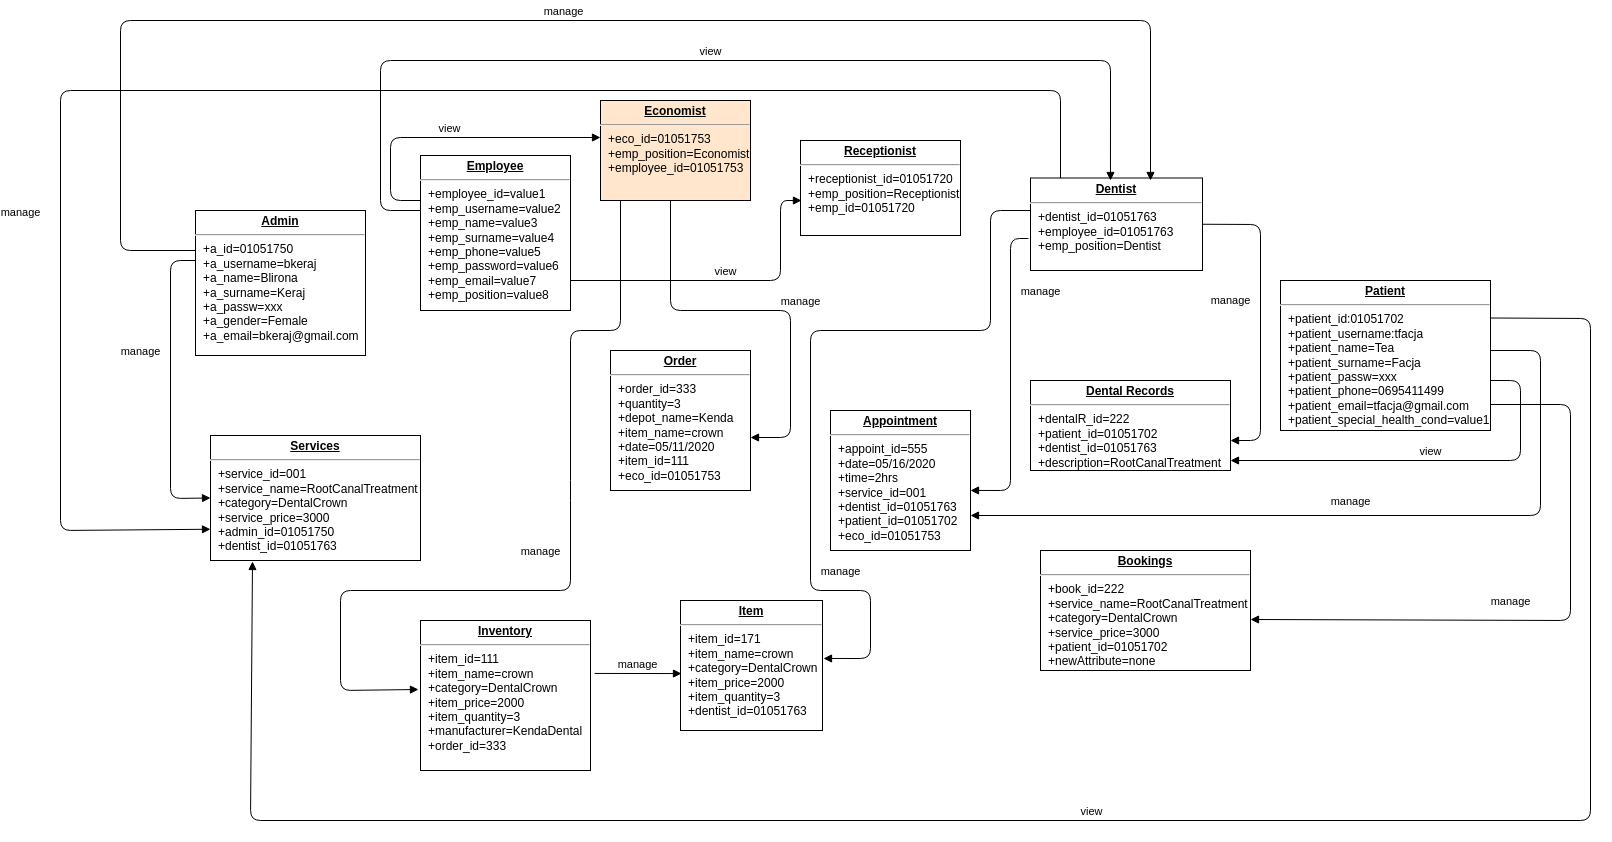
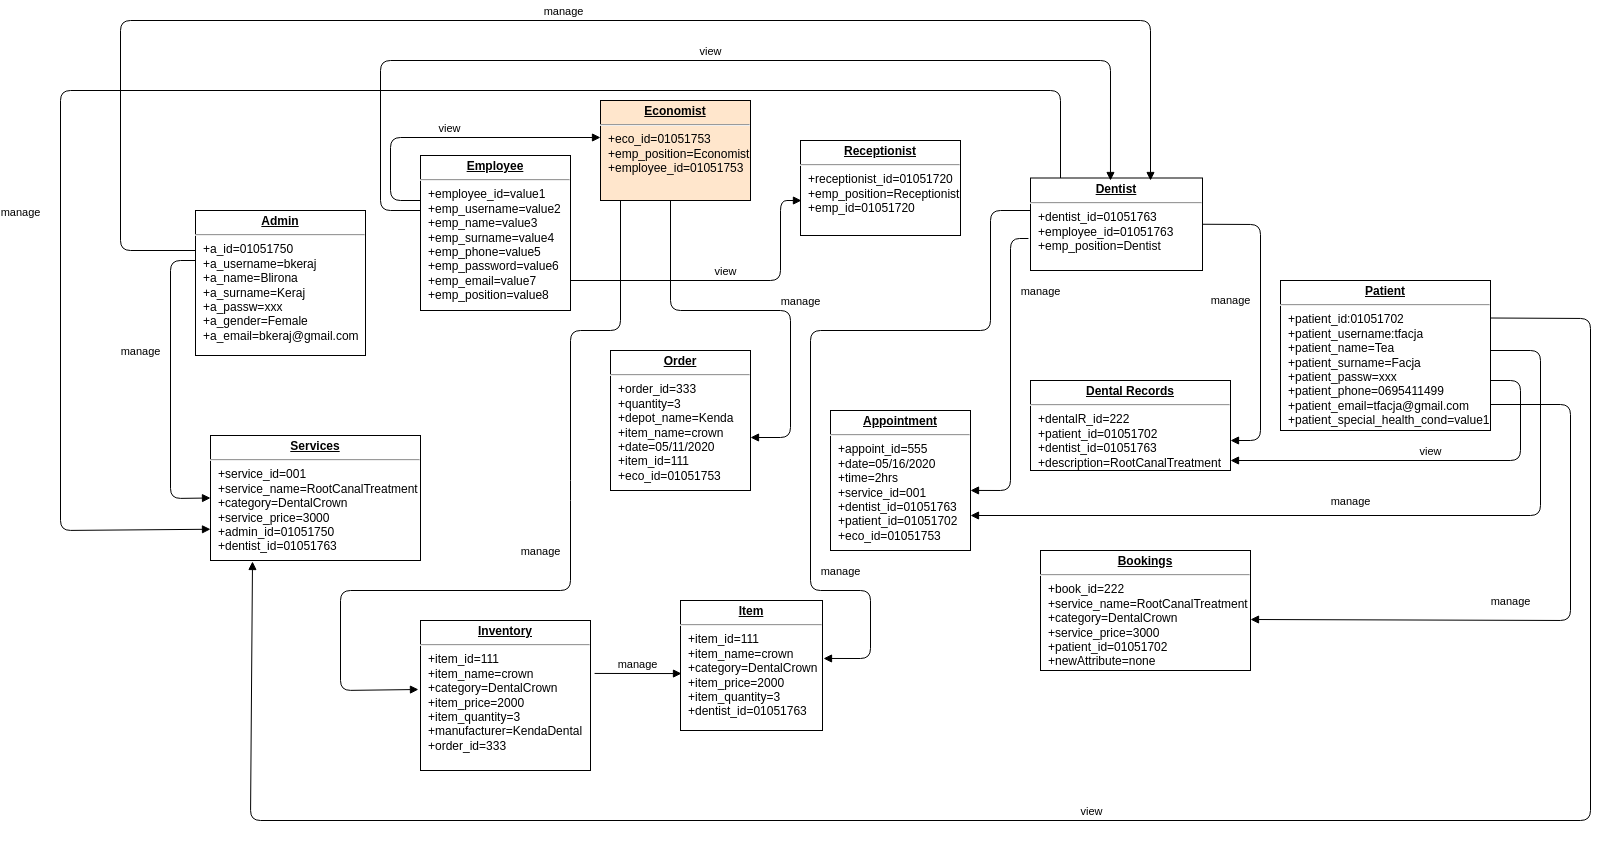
- <mxCell id="8" value="&lt;p style=&quot;margin: 0px ; margin-top: 4px ; text-align: center ; text-decoration: underline&quot;&gt;&lt;b&gt;Item&lt;/b&gt;&lt;/p&gt;&lt;hr&gt;&lt;p style=&quot;margin: 0px ; margin-left: 8px&quot;&gt;+item_id=171&lt;/p&gt;&lt;p style=&quot;margin: 0px ; margin-left: 8px&quot;&gt;+item_name=crown&lt;/p&gt;&lt;p style=&quot;margin: 0px ; margin-left: 8px&quot;&gt;+category=DentalCrown&lt;/p&gt;&lt;p style=&quot;margin: 0px ; margin-left: 8px&quot;&gt;+item_price=2000&lt;/p&gt;&lt;p style=&quot;margin: 0px ; margin-left: 8px&quot;&gt;+item_quantity=3&lt;/p&gt;&lt;p style=&quot;margin: 0px ; margin-left: 8px&quot;&gt;+dentist_id=01051763&lt;/p&gt;" style="verticalAlign=top;align=left;overflow=fill;fontSize=12;fontFamily=Helvetica;html=1;rounded=0;shadow=0;comic=0;labelBackgroundColor=none;strokeWidth=1" parent="1" vertex="1"><mxGeometry x="640" y="600" width="142" height="130" as="geometry" /></mxCell>
+ <mxCell id="8" value="&lt;p style=&quot;margin: 0px ; margin-top: 4px ; text-align: center ; text-decoration: underline&quot;&gt;&lt;b&gt;Item&lt;/b&gt;&lt;/p&gt;&lt;hr&gt;&lt;p style=&quot;margin: 0px ; margin-left: 8px&quot;&gt;+item_id=111&lt;/p&gt;&lt;p style=&quot;margin: 0px ; margin-left: 8px&quot;&gt;+item_name=crown&lt;/p&gt;&lt;p style=&quot;margin: 0px ; margin-left: 8px&quot;&gt;+category=DentalCrown&lt;/p&gt;&lt;p style=&quot;margin: 0px ; margin-left: 8px&quot;&gt;+item_price=2000&lt;/p&gt;&lt;p style=&quot;margin: 0px ; margin-left: 8px&quot;&gt;+item_quantity=3&lt;/p&gt;&lt;p style=&quot;margin: 0px ; margin-left: 8px&quot;&gt;+dentist_id=01051763&lt;/p&gt;" style="verticalAlign=top;align=left;overflow=fill;fontSize=12;fontFamily=Helvetica;html=1;rounded=0;shadow=0;comic=0;labelBackgroundColor=none;strokeWidth=1" parent="1" vertex="1"><mxGeometry x="640" y="600" width="142" height="130" as="geometry" /></mxCell>
